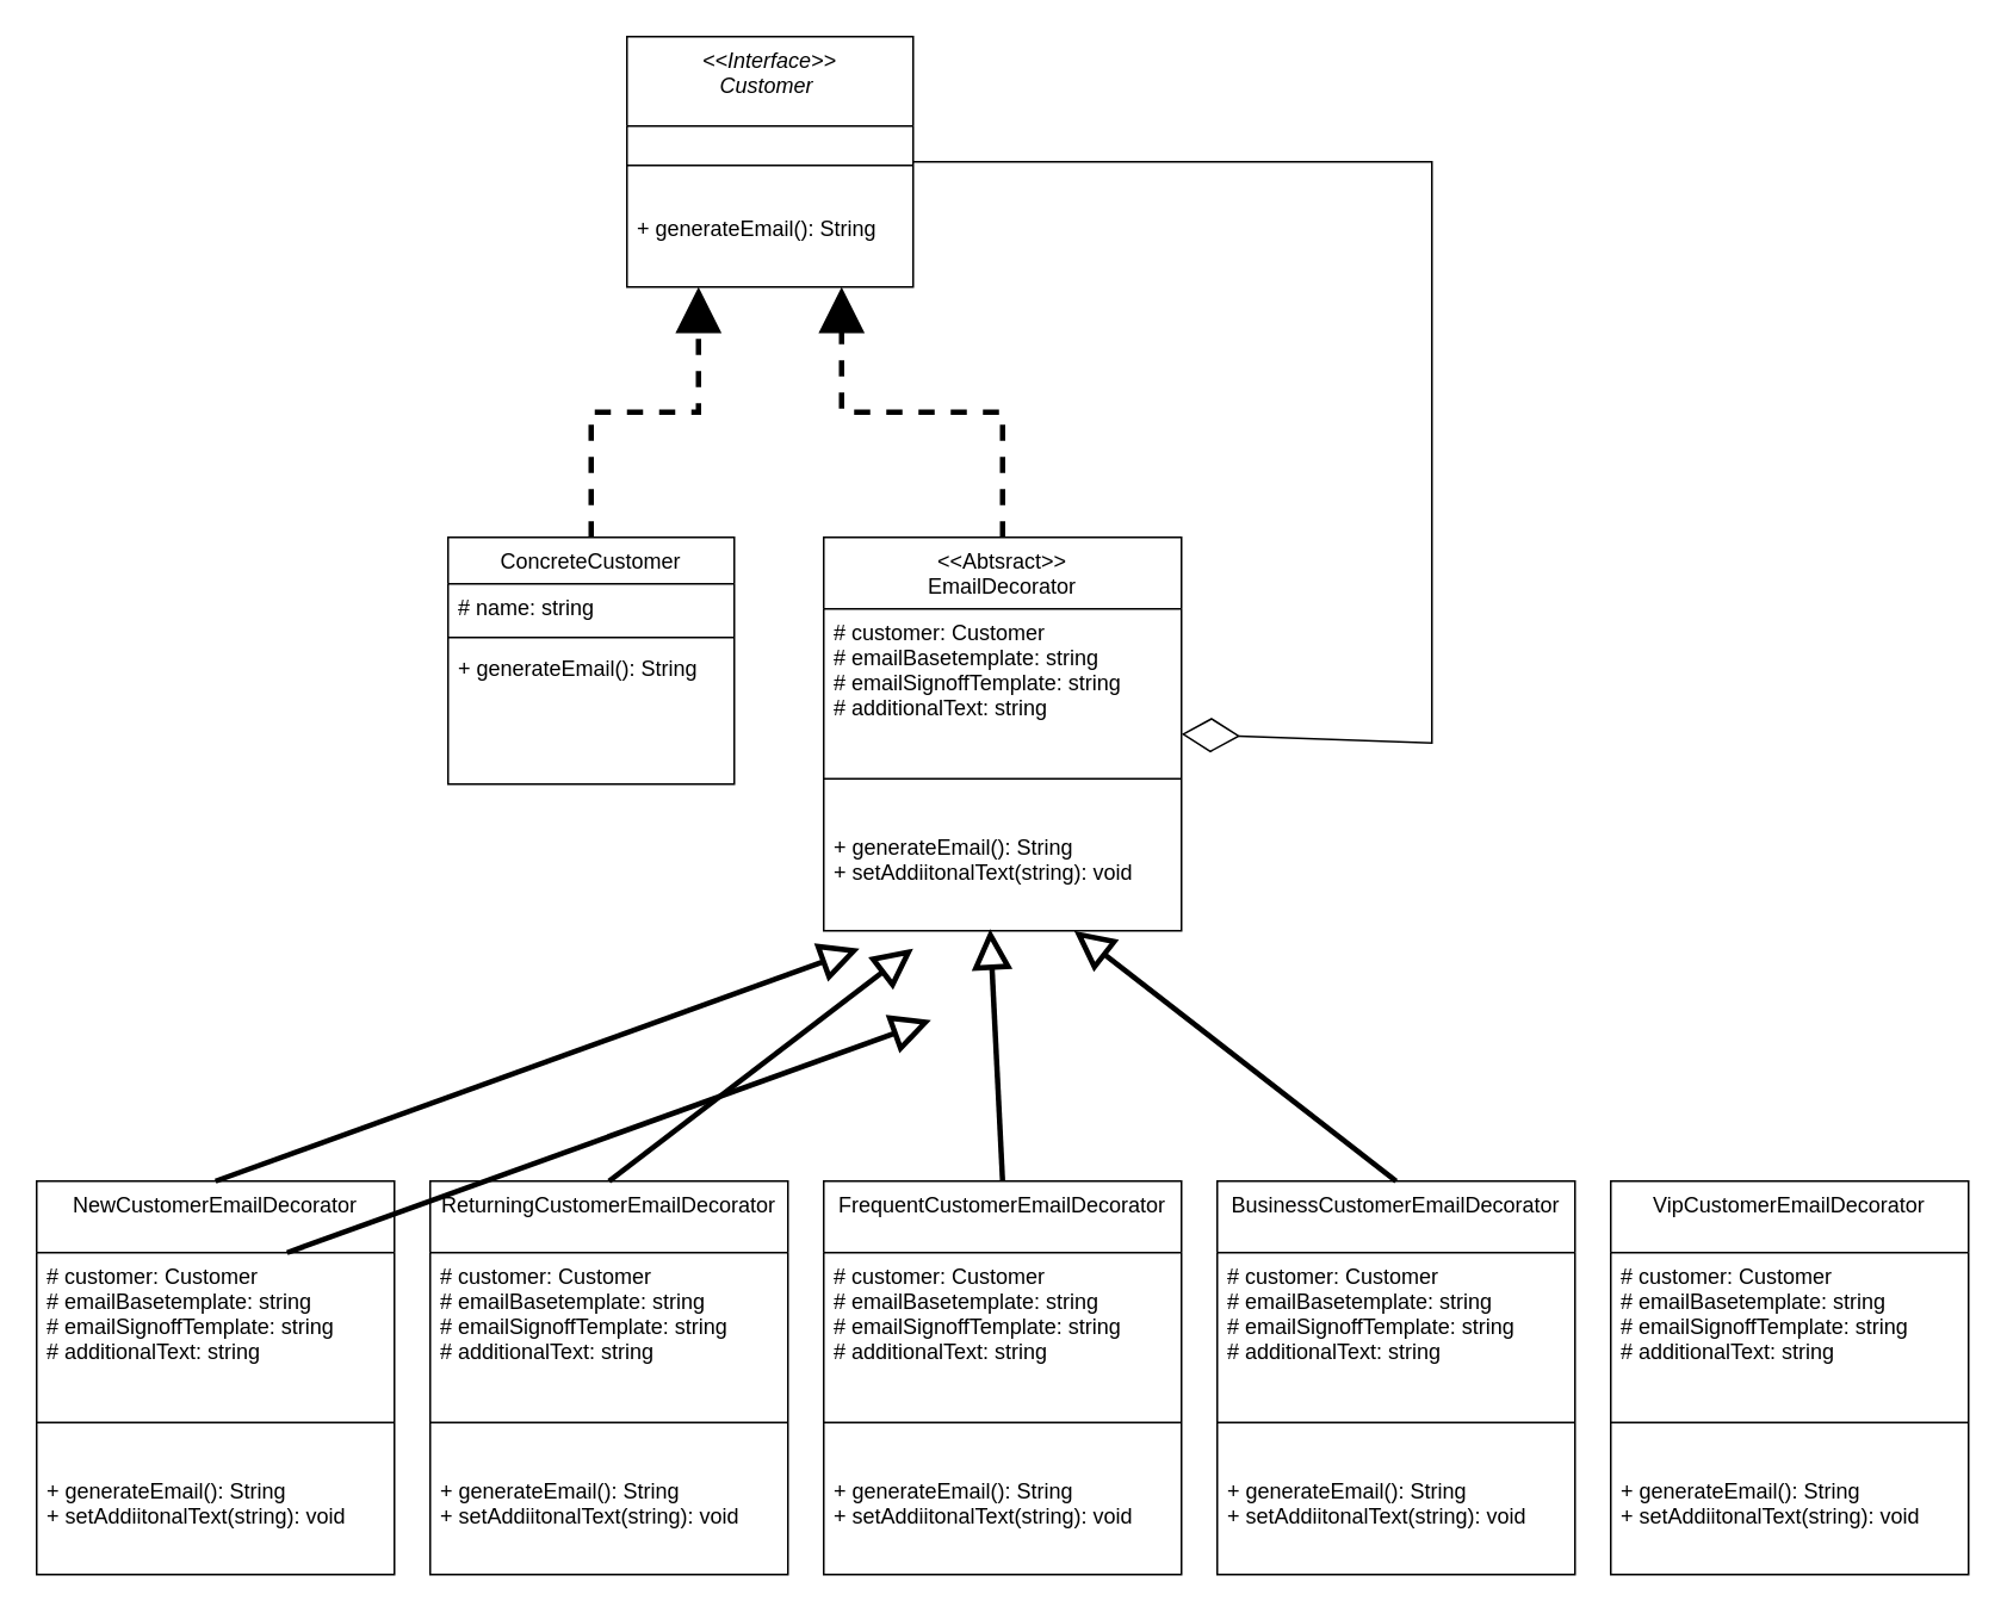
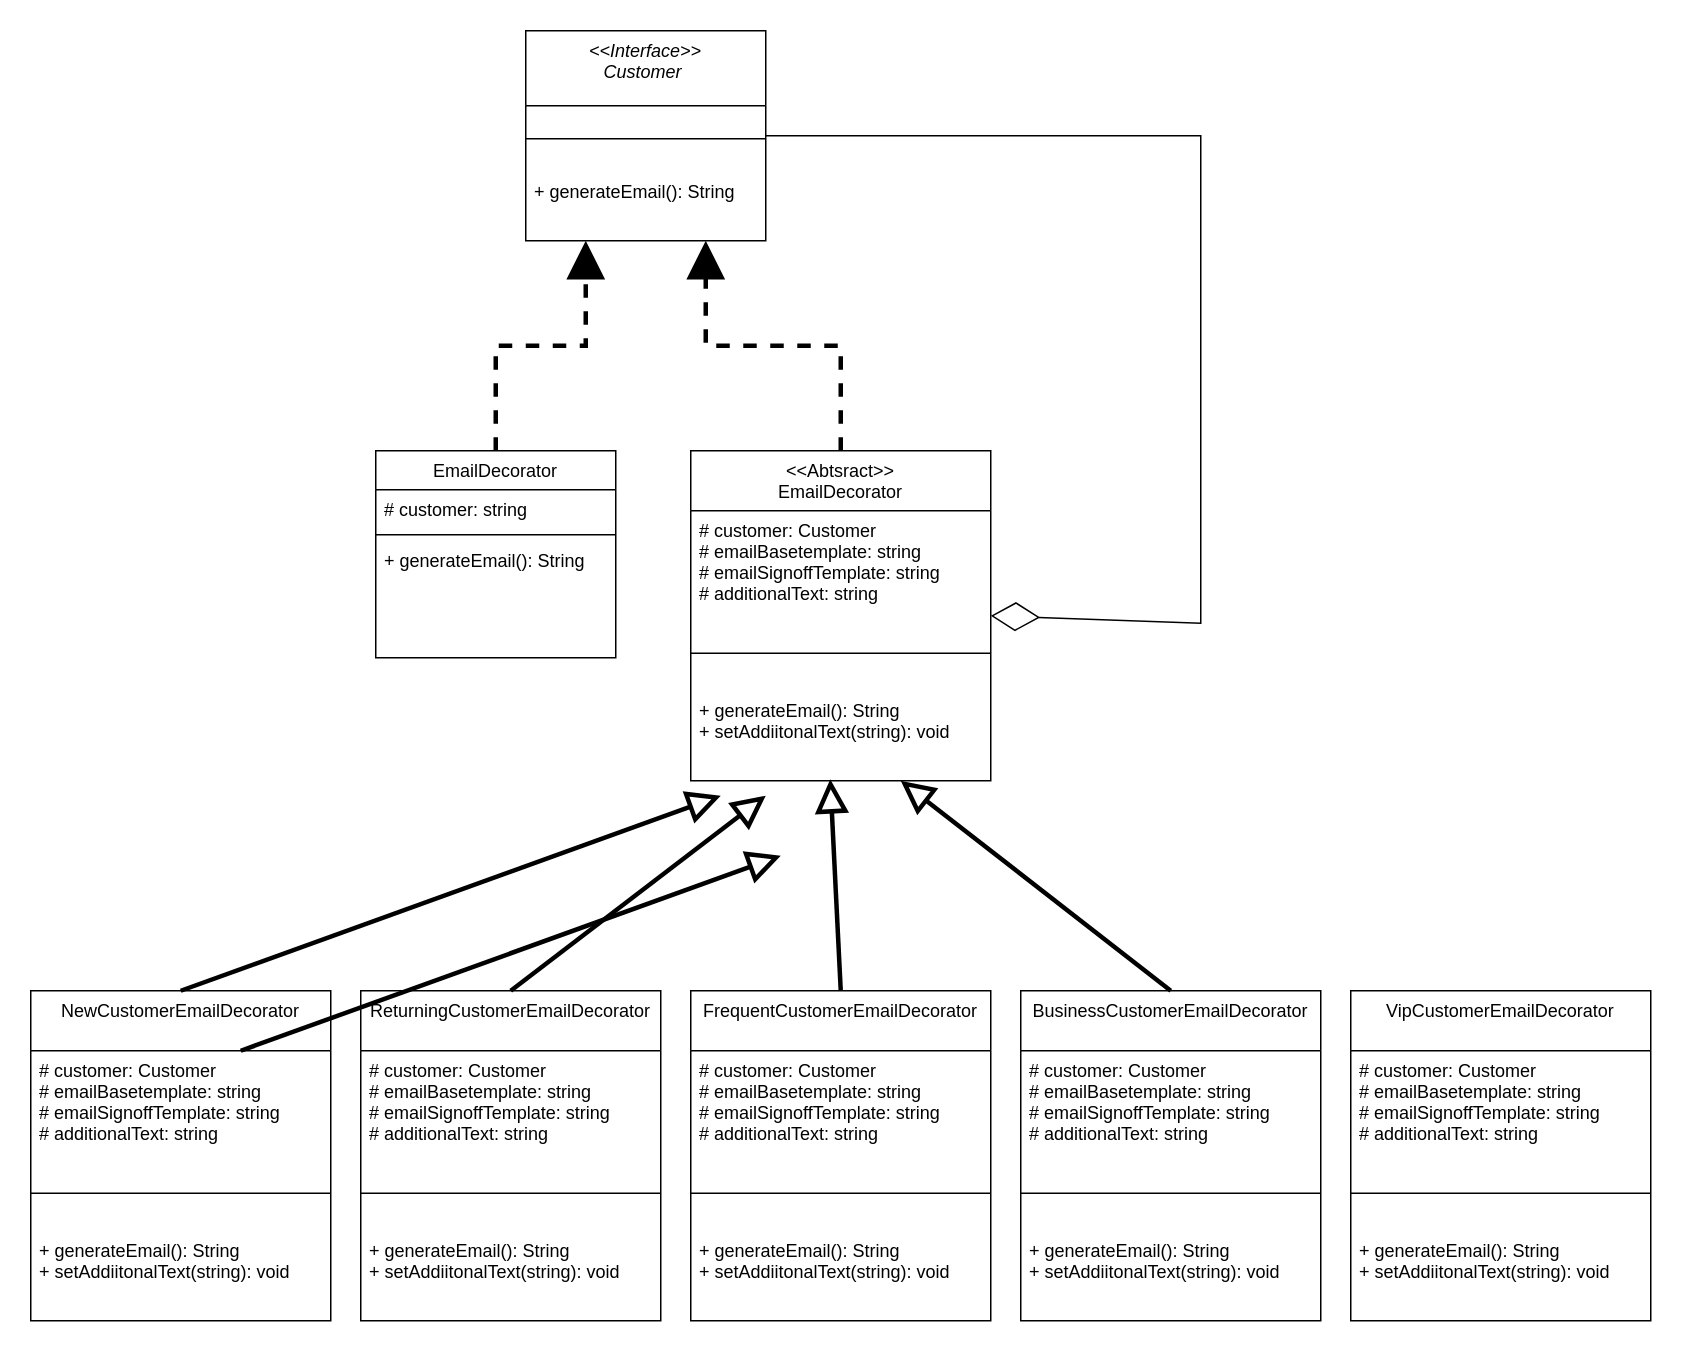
- <mxCell id="5" value="ConcreteCustomer" style="swimlane;fontStyle=0;align=center;verticalAlign=top;childLayout=stackLayout;horizontal=1;startSize=26;horizontalStack=0;resizeParent=1;resizeLast=0;collapsible=1;marginBottom=0;rounded=0;shadow=0;strokeWidth=1;" parent="1" vertex="1"><mxGeometry x="250" y="300" width="160" height="138" as="geometry"><mxRectangle x="130" y="380" width="160" height="26" as="alternateBounds" /></mxGeometry></mxCell>
+ <mxCell id="5" value="EmailDecorator" style="swimlane;fontStyle=0;align=center;verticalAlign=top;childLayout=stackLayout;horizontal=1;startSize=26;horizontalStack=0;resizeParent=1;resizeLast=0;collapsible=1;marginBottom=0;rounded=0;shadow=0;strokeWidth=1;" parent="1" vertex="1"><mxGeometry x="250" y="300" width="160" height="138" as="geometry"><mxRectangle x="130" y="380" width="160" height="26" as="alternateBounds" /></mxGeometry></mxCell>
- <mxCell id="6" value="# name: string" style="text;align=left;verticalAlign=top;spacingLeft=4;spacingRight=4;overflow=hidden;rotatable=0;points=[[0,0.5],[1,0.5]];portConstraint=eastwest;" parent="5" vertex="1"><mxGeometry y="26" width="160" height="26" as="geometry" /></mxCell>
+ <mxCell id="6" value="# customer: string" style="text;align=left;verticalAlign=top;spacingLeft=4;spacingRight=4;overflow=hidden;rotatable=0;points=[[0,0.5],[1,0.5]];portConstraint=eastwest;" parent="5" vertex="1"><mxGeometry y="26" width="160" height="26" as="geometry" /></mxCell>
